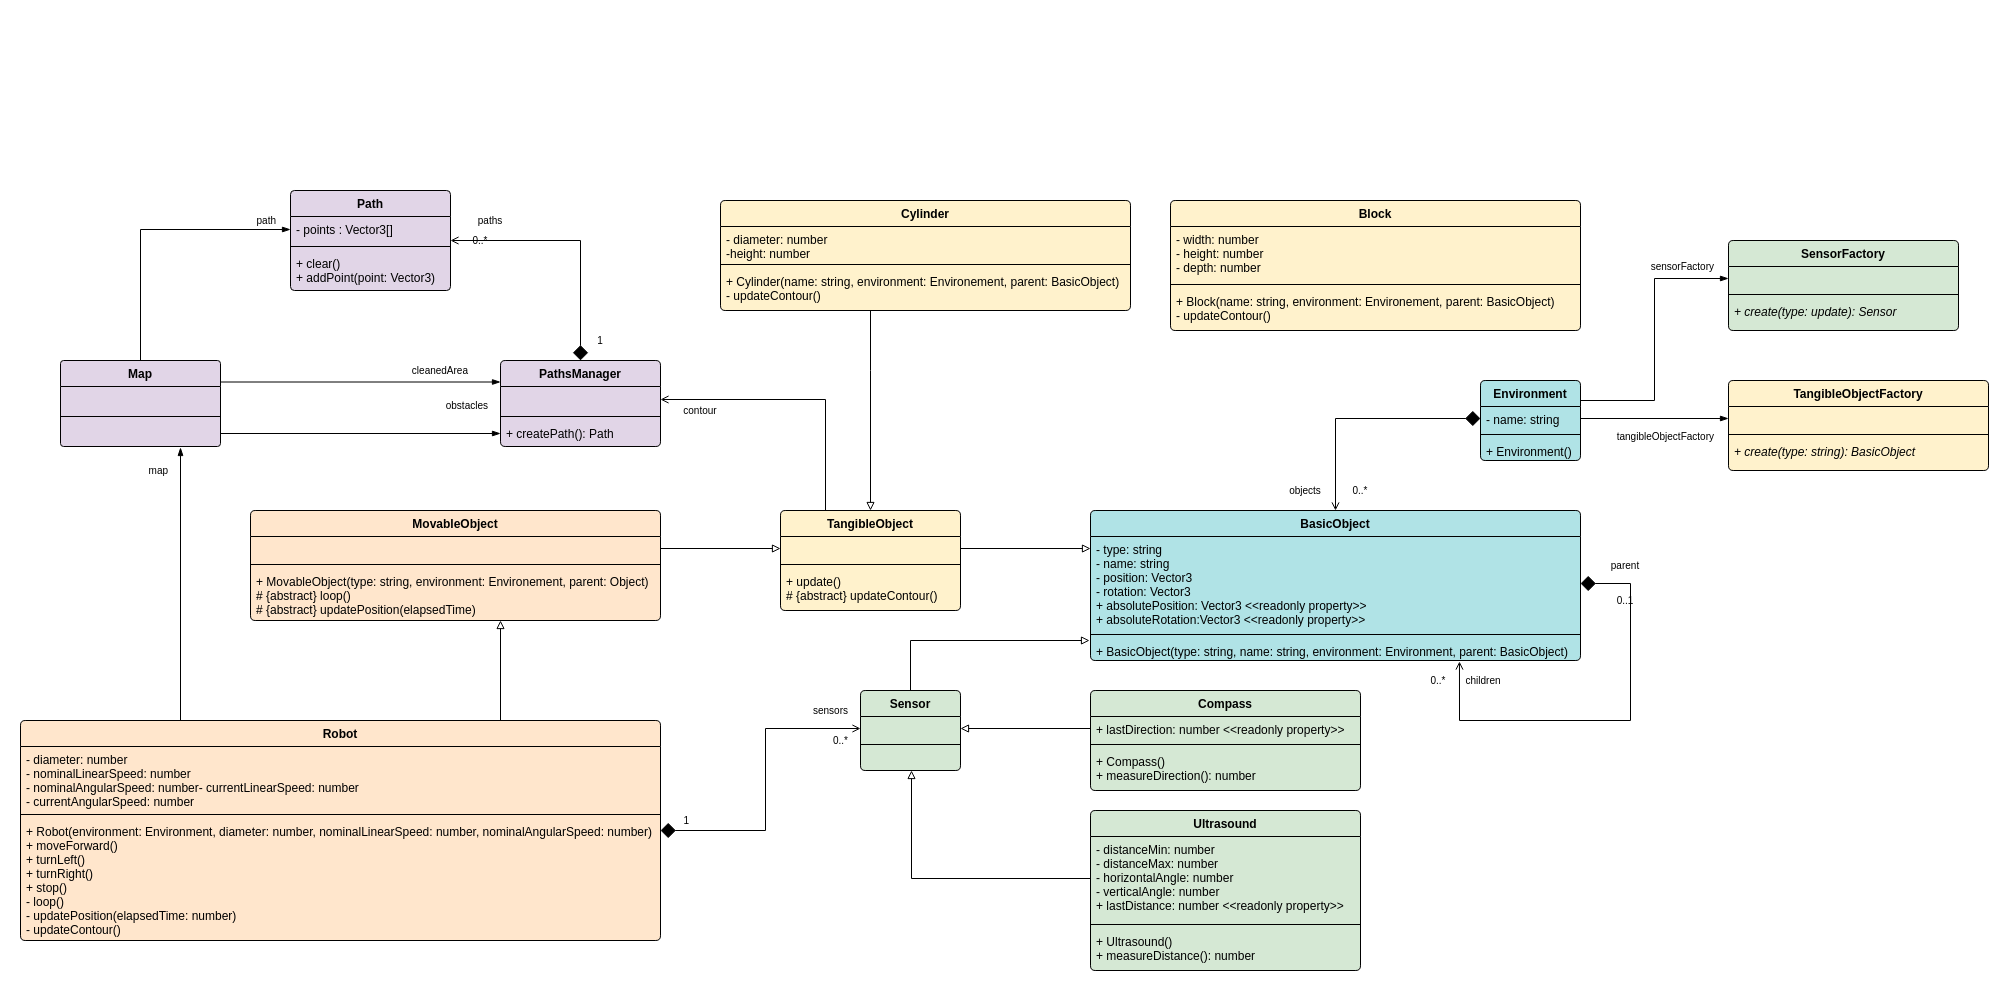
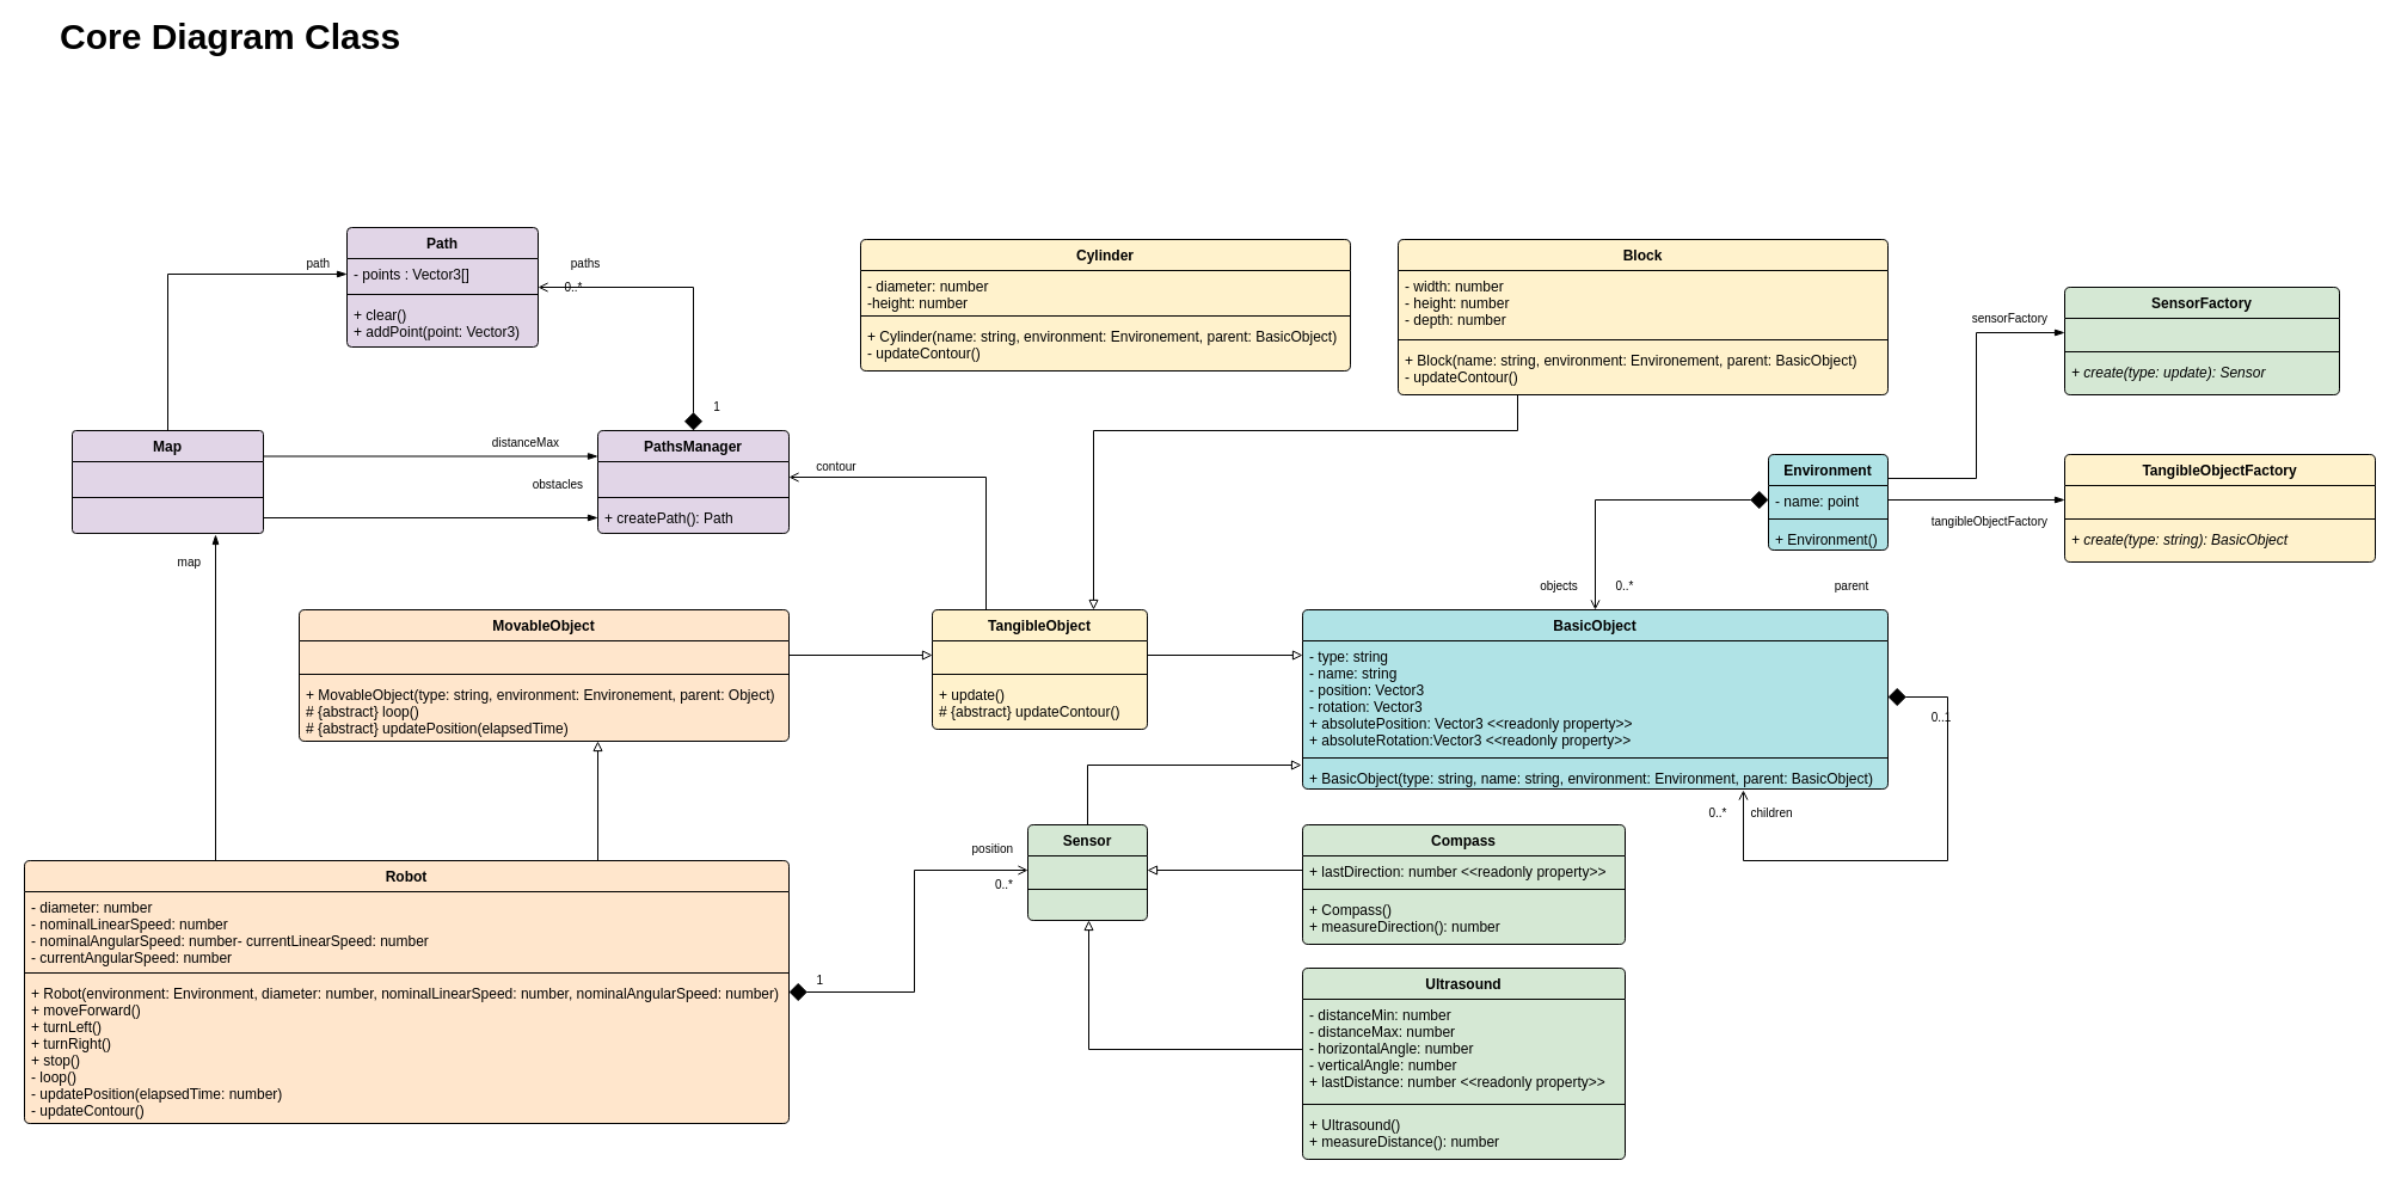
+ <mxCell id="97" value="Core Diagram Class" style="text;html=1;strokeColor=none;fillColor=none;align=left;verticalAlign=middle;whiteSpace=wrap;rounded=0;fontSize=30;fontStyle=1" parent="1" vertex="1"><mxGeometry x="48" y="20" width="478" height="20" as="geometry" /></mxCell>
+ <mxCell id="21" style="edgeStyle=orthogonalEdgeStyle;rounded=0;orthogonalLoop=1;jettySize=auto;html=1;entryX=0.75;entryY=0;entryDx=0;entryDy=0;startArrow=none;startFill=0;startSize=13;sourcePerimeterSpacing=0;endArrow=block;endFill=0;" parent="1" source="22" target="50" edge="1"><mxGeometry relative="1" as="geometry"><Array as="points"><mxPoint x="1270" y="360" /><mxPoint x="915" y="360" /></Array></mxGeometry></mxCell>
- <mxCell id="82" value="cleanedArea" style="text;html=1;strokeColor=none;fillColor=none;align=right;verticalAlign=middle;whiteSpace=wrap;rounded=0;fontSize=10;" parent="1" vertex="1"><mxGeometry x="400" y="360" width="70" height="20" as="geometry" /></mxCell>
+ <mxCell id="82" value="distanceMax" style="text;html=1;strokeColor=none;fillColor=none;align=right;verticalAlign=middle;whiteSpace=wrap;rounded=0;fontSize=10;" parent="1" vertex="1"><mxGeometry x="400" y="360" width="70" height="20" as="geometry" /></mxCell>
- <mxCell id="16" style="edgeStyle=orthogonalEdgeStyle;rounded=0;orthogonalLoop=1;jettySize=auto;html=1;entryX=0.5;entryY=0;entryDx=0;entryDy=0;startArrow=none;startFill=0;startSize=13;sourcePerimeterSpacing=0;endArrow=block;endFill=0;" parent="1" source="17" target="50" edge="1"><mxGeometry relative="1" as="geometry"><Array as="points"><mxPoint x="870" y="370" /><mxPoint x="870" y="370" /></Array></mxGeometry></mxCell>
- <mxCell id="78" value="contour" style="text;html=1;strokeColor=none;fillColor=none;align=center;verticalAlign=middle;whiteSpace=wrap;rounded=0;fontSize=10;" parent="1" vertex="1"><mxGeometry x="680" y="400" width="40" height="20" as="geometry" /></mxCell>
+ <mxCell id="78" value="contour" style="text;html=1;strokeColor=none;fillColor=none;align=center;verticalAlign=middle;whiteSpace=wrap;rounded=0;fontSize=10;" parent="1" vertex="1"><mxGeometry x="680" y="380" width="40" height="20" as="geometry" /></mxCell>
- <mxCell id="28" value="- name: string" style="text;strokeColor=none;fillColor=none;align=left;verticalAlign=top;spacingLeft=4;spacingRight=4;overflow=hidden;rotatable=0;points=[[0,0.5],[1,0.5]];portConstraint=eastwest;" parent="27" vertex="1"><mxGeometry y="26" width="100" height="24" as="geometry" /></mxCell>
+ <mxCell id="28" value="- name: point" style="text;strokeColor=none;fillColor=none;align=left;verticalAlign=top;spacingLeft=4;spacingRight=4;overflow=hidden;rotatable=0;points=[[0,0.5],[1,0.5]];portConstraint=eastwest;" parent="27" vertex="1"><mxGeometry y="26" width="100" height="24" as="geometry" /></mxCell>
- <mxCell id="73" value="parent" style="text;html=1;strokeColor=none;fillColor=none;align=center;verticalAlign=middle;whiteSpace=wrap;rounded=0;fontSize=10;" parent="1" vertex="1"><mxGeometry x="1600" y="555" width="50" height="20" as="geometry" /></mxCell>
+ <mxCell id="73" value="parent" style="text;html=1;strokeColor=none;fillColor=none;align=center;verticalAlign=middle;whiteSpace=wrap;rounded=0;fontSize=10;" parent="1" vertex="1"><mxGeometry x="1525" y="480" width="50" height="20" as="geometry" /></mxCell>
- <mxCell id="86" value="sensors" style="text;html=1;strokeColor=none;fillColor=none;align=right;verticalAlign=middle;whiteSpace=wrap;rounded=0;fontSize=10;" parent="1" vertex="1"><mxGeometry x="780" y="700" width="70" height="20" as="geometry" /></mxCell>
+ <mxCell id="86" value="position" style="text;html=1;strokeColor=none;fillColor=none;align=right;verticalAlign=middle;whiteSpace=wrap;rounded=0;fontSize=10;" parent="1" vertex="1"><mxGeometry x="780" y="700" width="70" height="20" as="geometry" /></mxCell>
